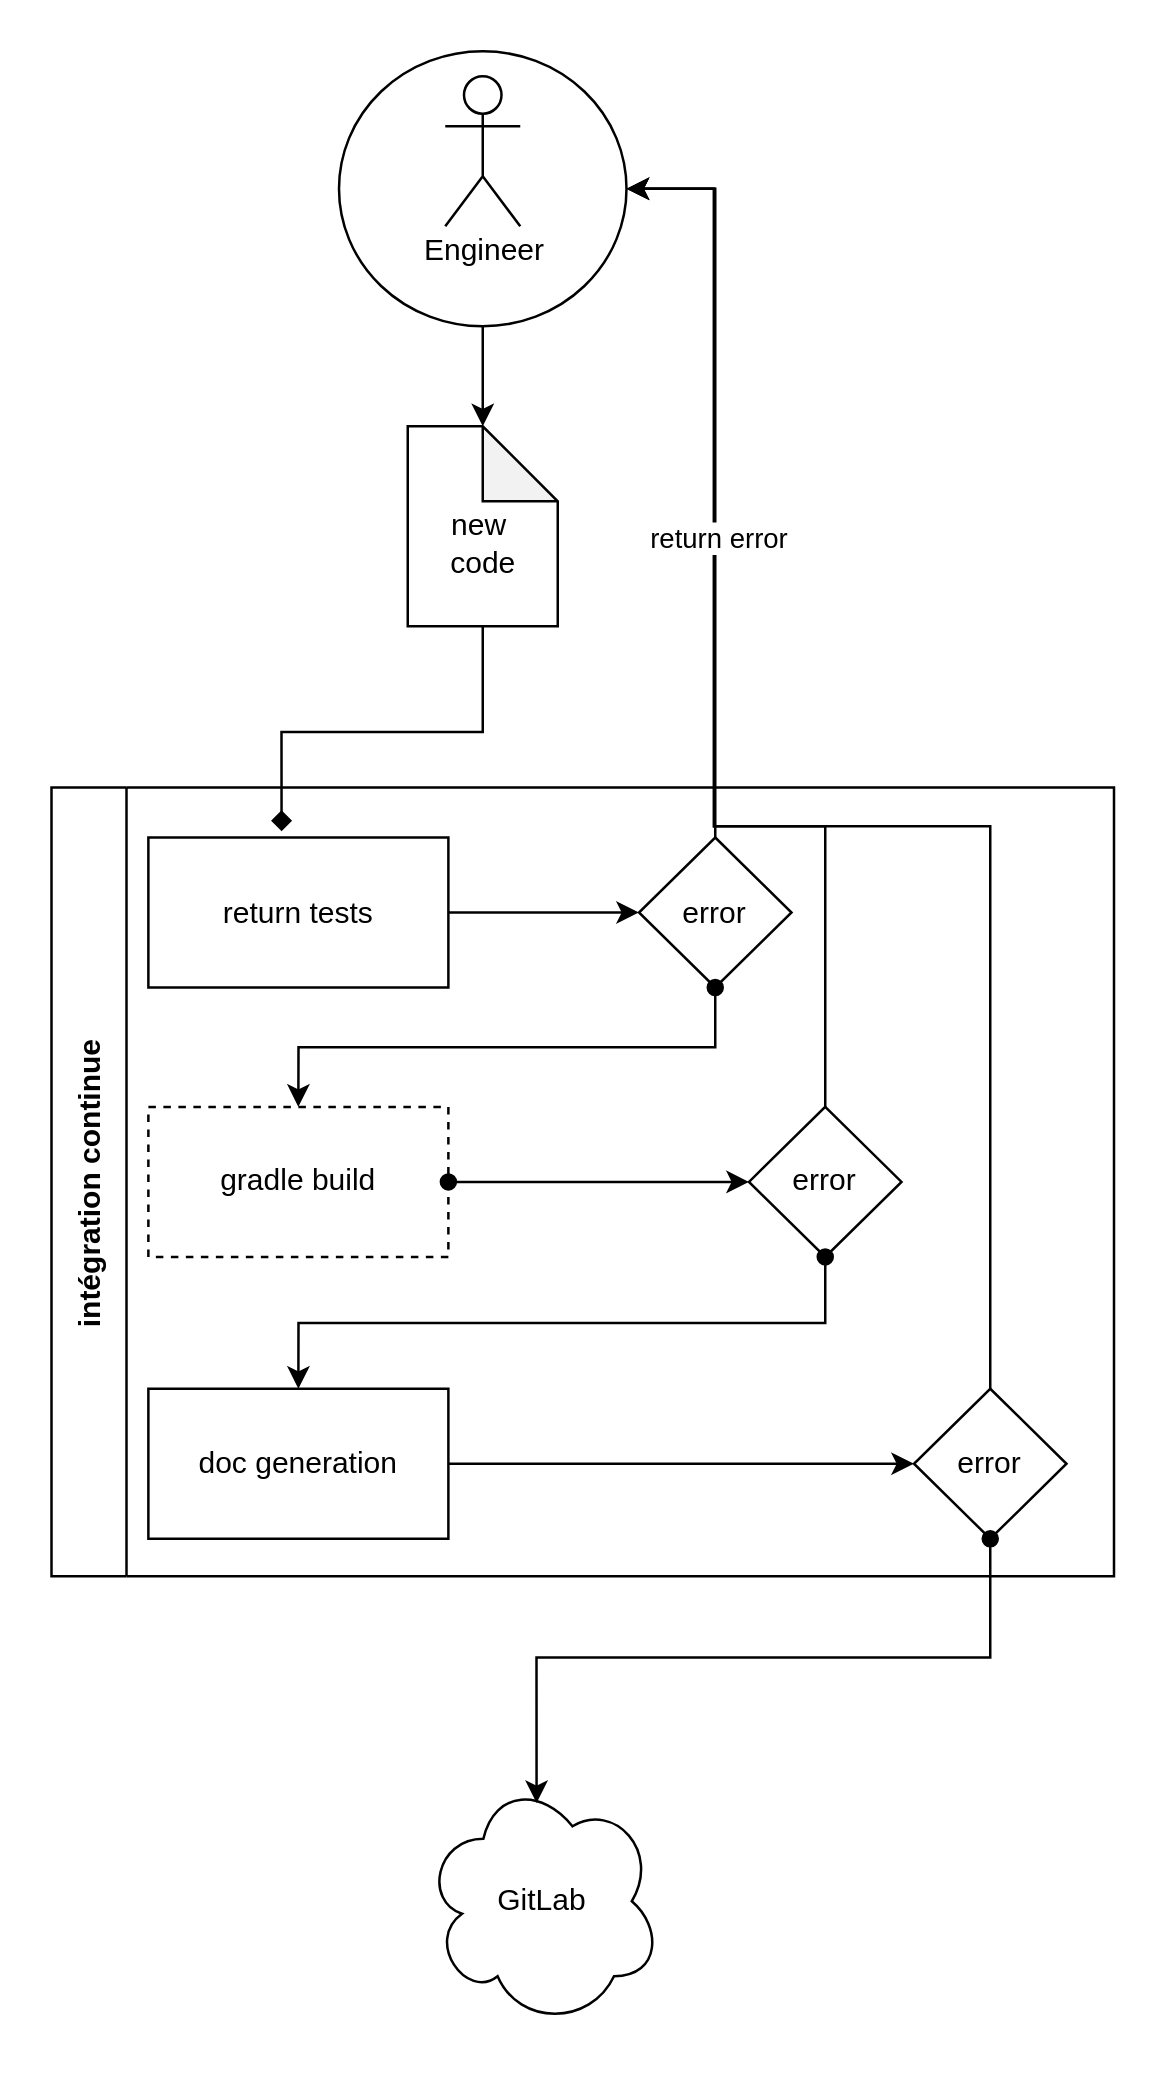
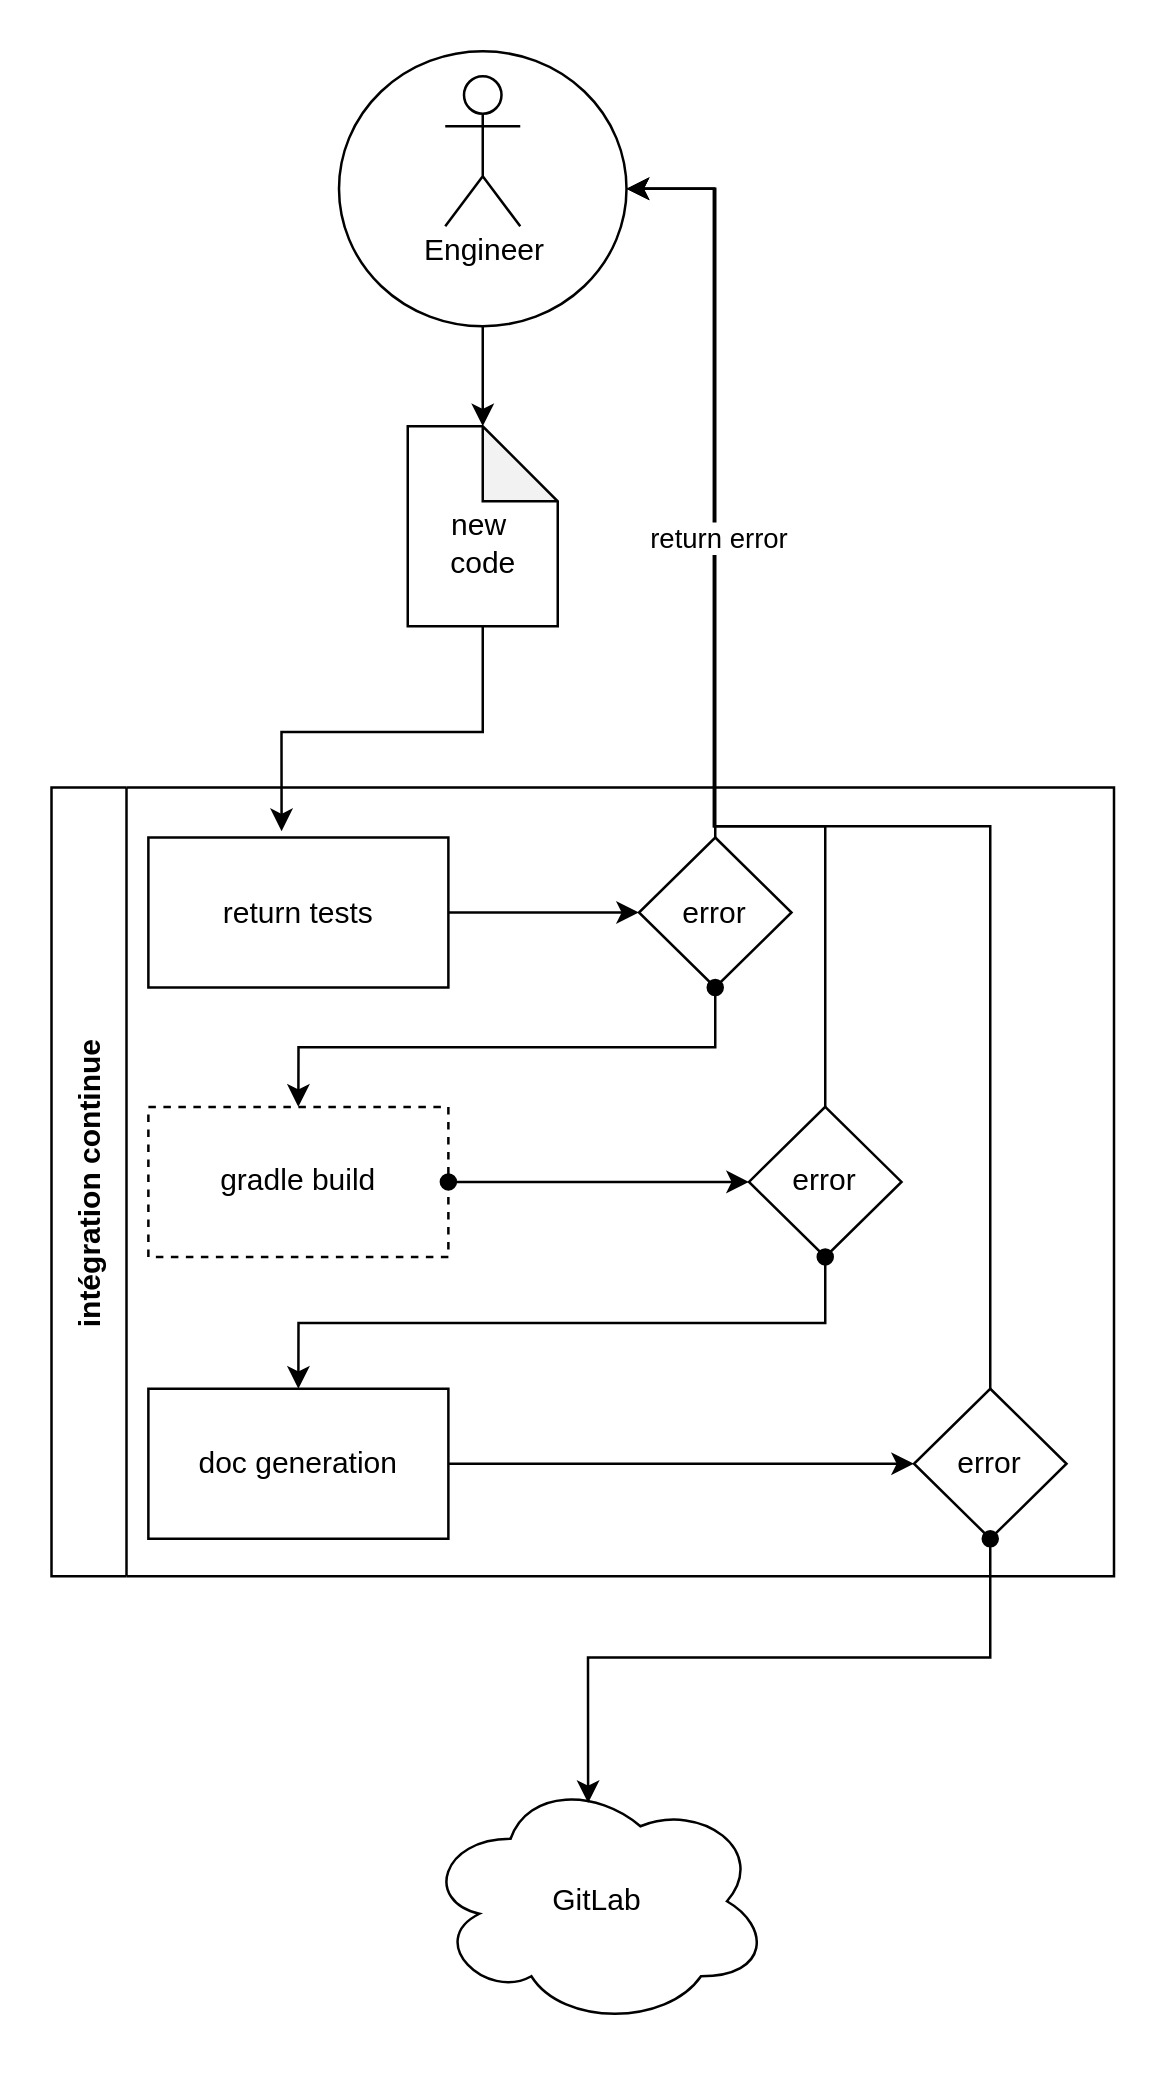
- <mxCell id="7" style="edgeStyle=orthogonalEdgeStyle;rounded=0;html=1;exitX=0.5;exitY=1;exitDx=0;exitDy=0;exitPerimeter=0;entryX=0.444;entryY=-0.042;entryDx=0;entryDy=0;entryPerimeter=0;startArrow=none;startFill=0;endArrow=diamond;" parent="1" source="8" target="11" edge="1"><mxGeometry relative="1" as="geometry" /></mxCell>
+ <mxCell id="7" style="edgeStyle=orthogonalEdgeStyle;rounded=0;html=1;exitX=0.5;exitY=1;exitDx=0;exitDy=0;exitPerimeter=0;entryX=0.444;entryY=-0.042;entryDx=0;entryDy=0;entryPerimeter=0;startArrow=none;startFill=0;" parent="1" source="8" target="11" edge="1"><mxGeometry relative="1" as="geometry" /></mxCell>
- <mxCell id="21" value="GitLab" style="ellipse;shape=cloud;whiteSpace=wrap;html=1;fillColor=none;" parent="1" vertex="1"><mxGeometry x="169" y="710" width="95" height="100" as="geometry" /></mxCell>
+ <mxCell id="21" value="GitLab" style="ellipse;shape=cloud;whiteSpace=wrap;html=1;fillColor=none;" parent="1" vertex="1"><mxGeometry x="169" y="710" width="138.5" height="100" as="geometry" /></mxCell>
